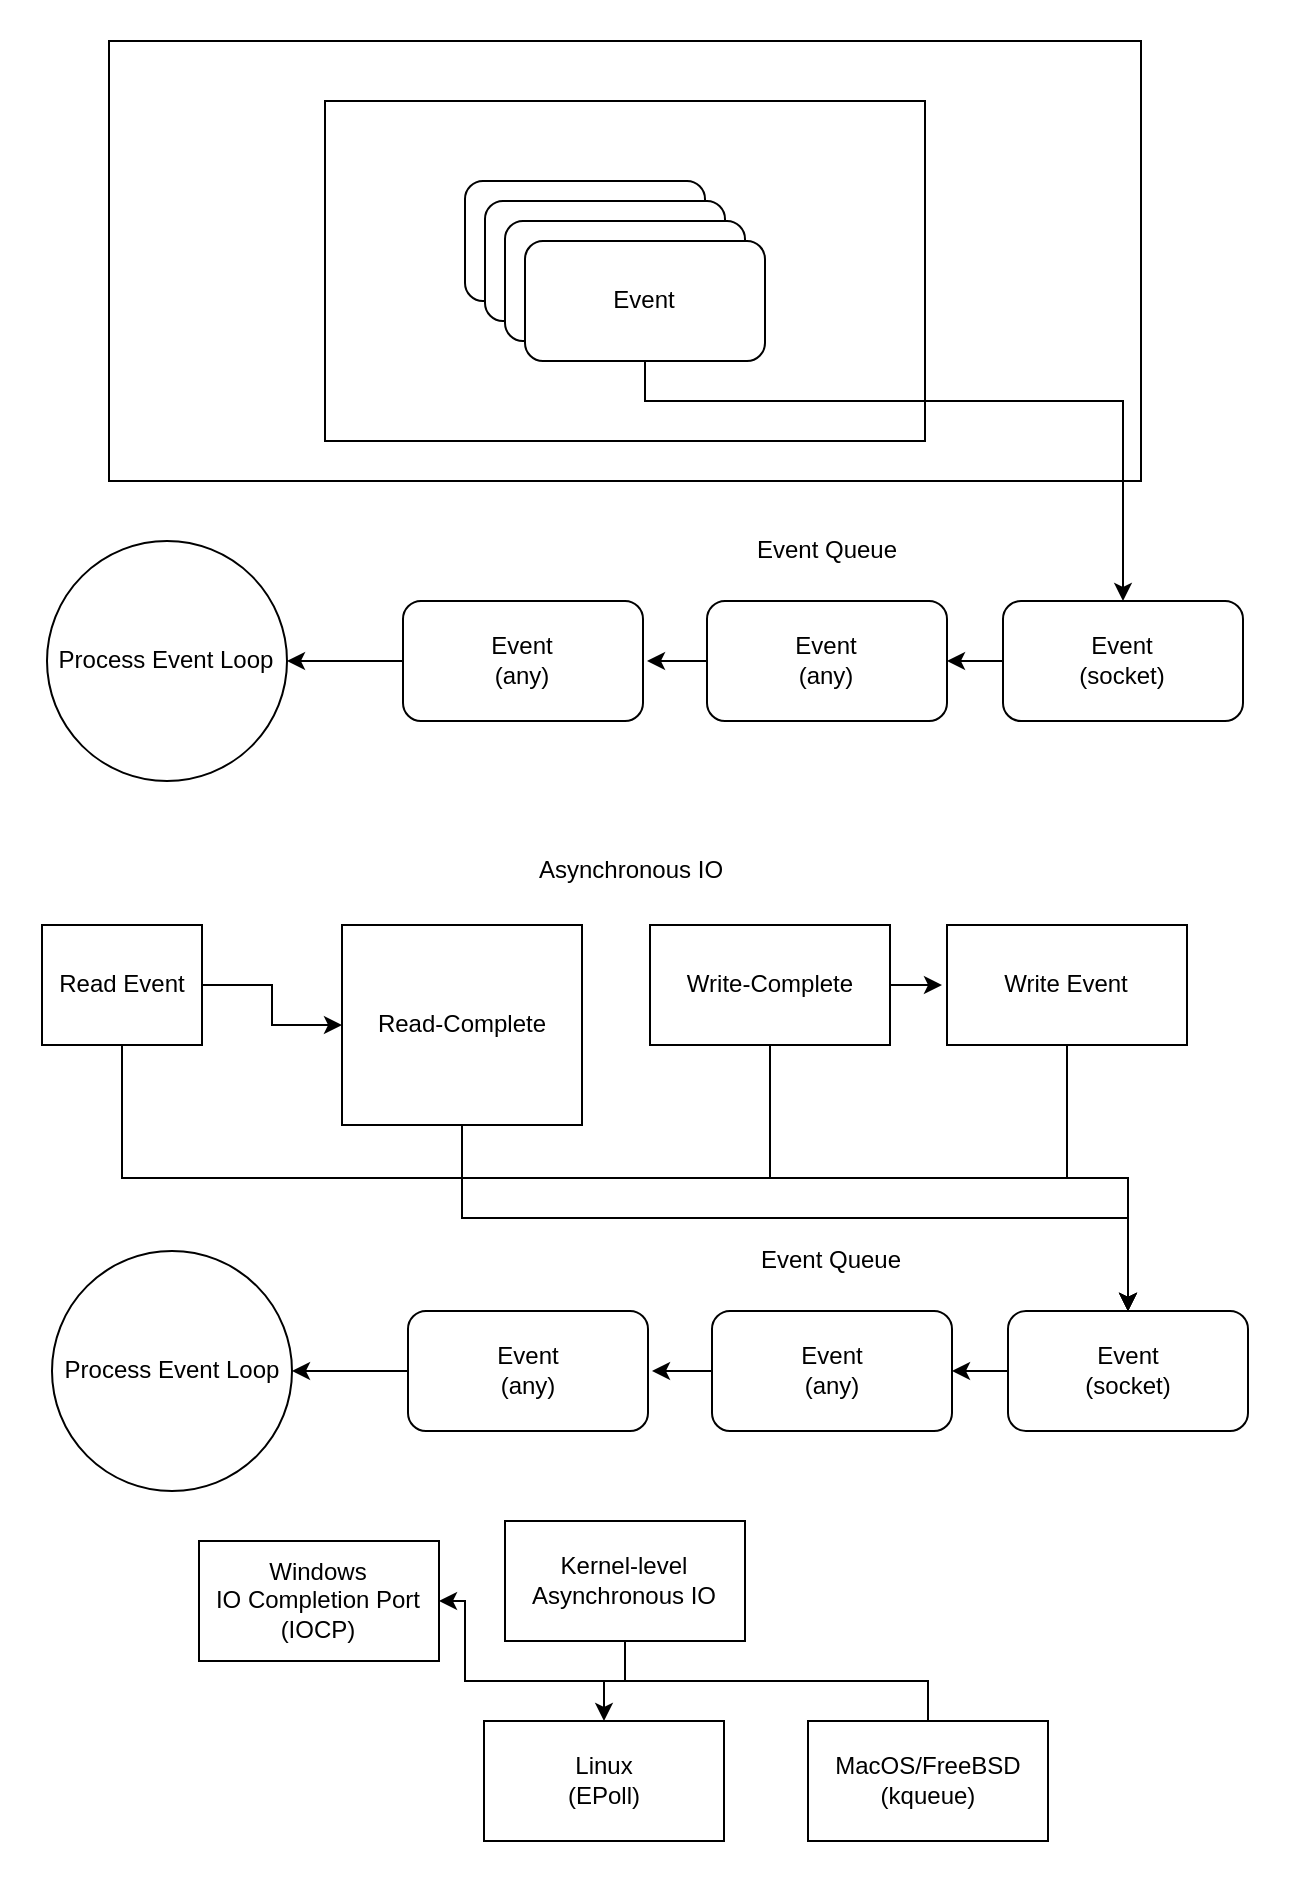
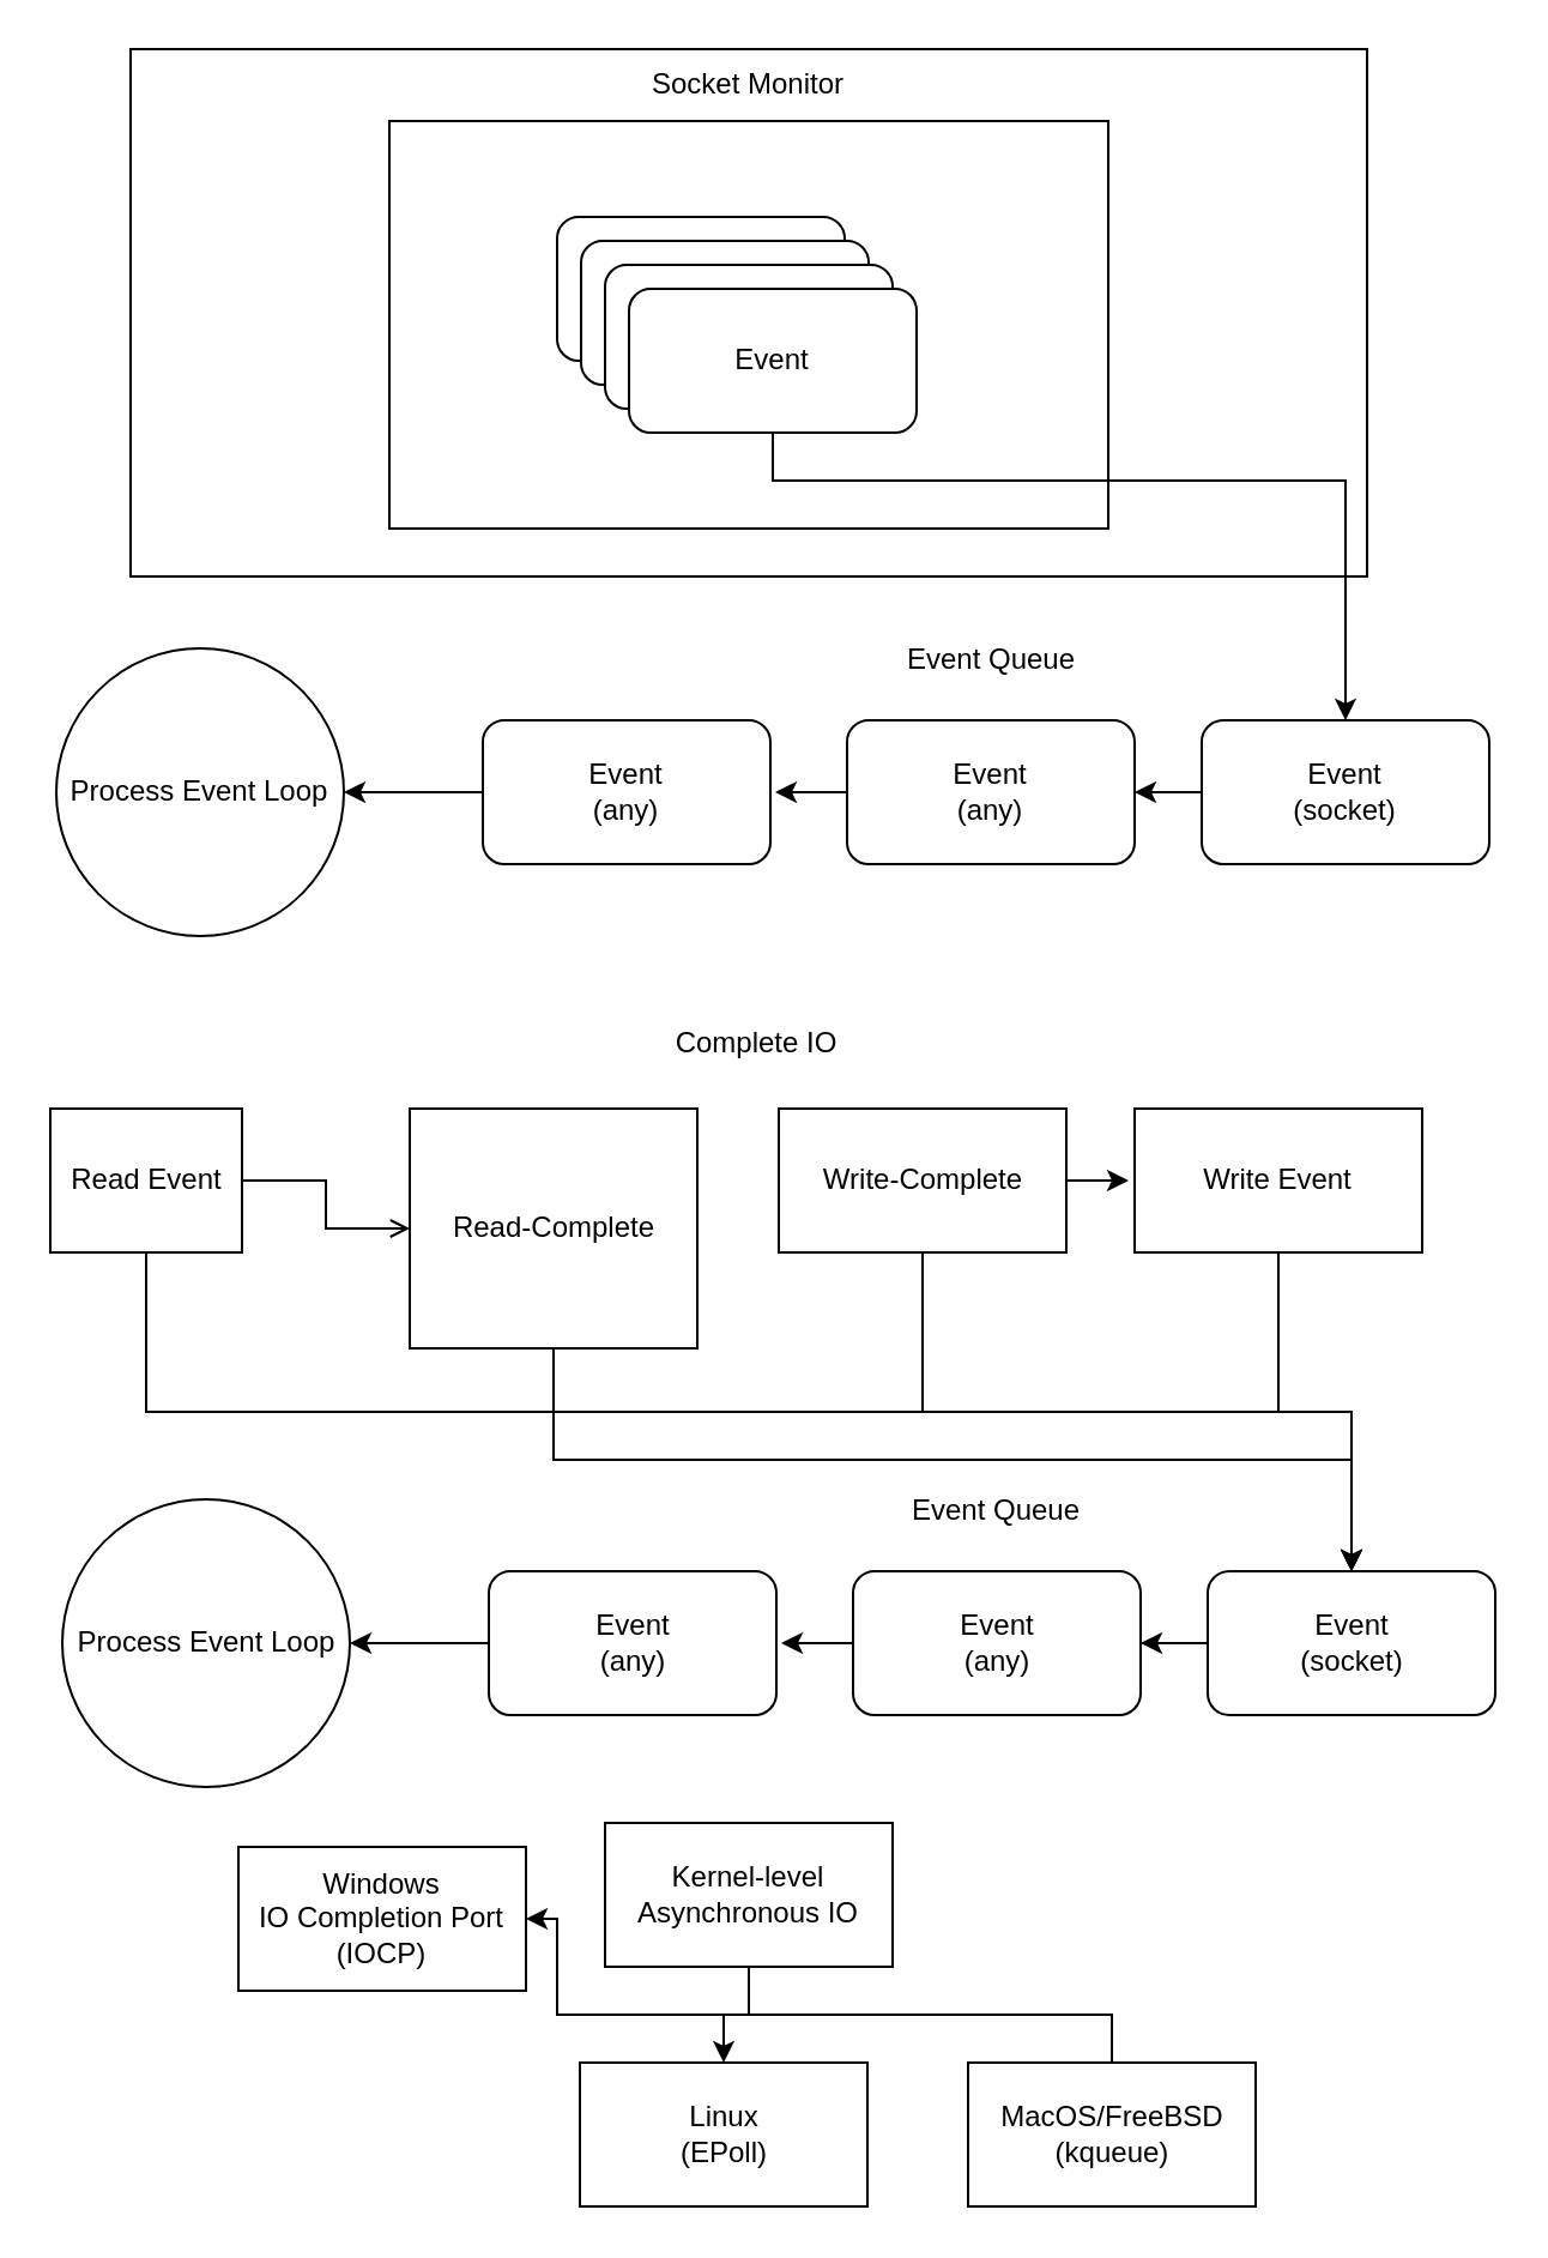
+ <mxCell id="9" value="Socket Monitor" style="text;html=1;align=center;verticalAlign=middle;whiteSpace=wrap;rounded=0;" vertex="1" parent="1"><mxGeometry x="252" y="20" width="120" height="30" as="geometry" /></mxCell>
- <mxCell id="27" value="Asynchronous IO" style="text;html=1;align=center;verticalAlign=middle;resizable=0;points=[];autosize=1;strokeColor=none;fillColor=none;" vertex="1" parent="1"><mxGeometry x="254.5" y="420" width="120" height="30" as="geometry" /></mxCell>
+ <mxCell id="27" value="Complete IO" style="text;html=1;align=center;verticalAlign=middle;resizable=0;points=[];autosize=1;strokeColor=none;fillColor=none;" vertex="1" parent="1"><mxGeometry x="254.5" y="420" width="120" height="30" as="geometry" /></mxCell>
- <mxCell id="11" style="edgeStyle=orthogonalEdgeStyle;rounded=0;orthogonalLoop=1;jettySize=auto;html=1;exitX=1;exitY=0.5;exitDx=0;exitDy=0;entryX=0;entryY=0.5;entryDx=0;entryDy=0;" edge="1" parent="1" source="12" target="16"><mxGeometry relative="1" as="geometry" /></mxCell>
+ <mxCell id="11" style="edgeStyle=orthogonalEdgeStyle;rounded=0;orthogonalLoop=1;jettySize=auto;html=1;exitX=1;exitY=0.5;exitDx=0;exitDy=0;entryX=0;entryY=0.5;entryDx=0;entryDy=0;endArrow=open;" edge="1" parent="1" source="12" target="16"><mxGeometry relative="1" as="geometry" /></mxCell>
